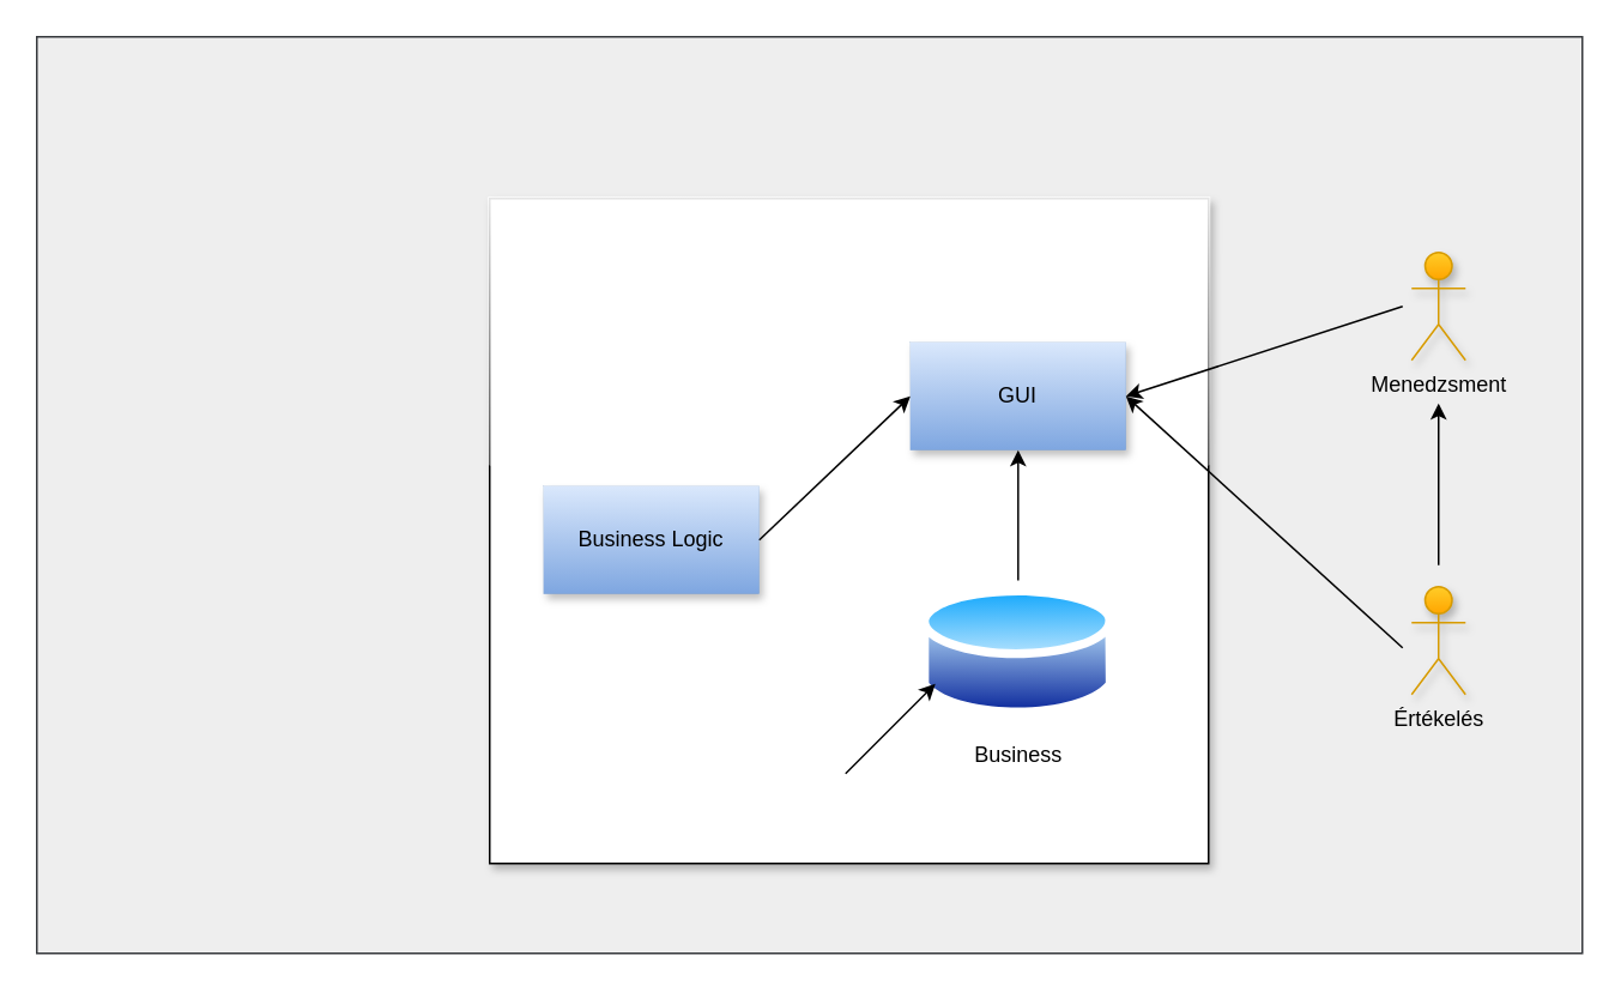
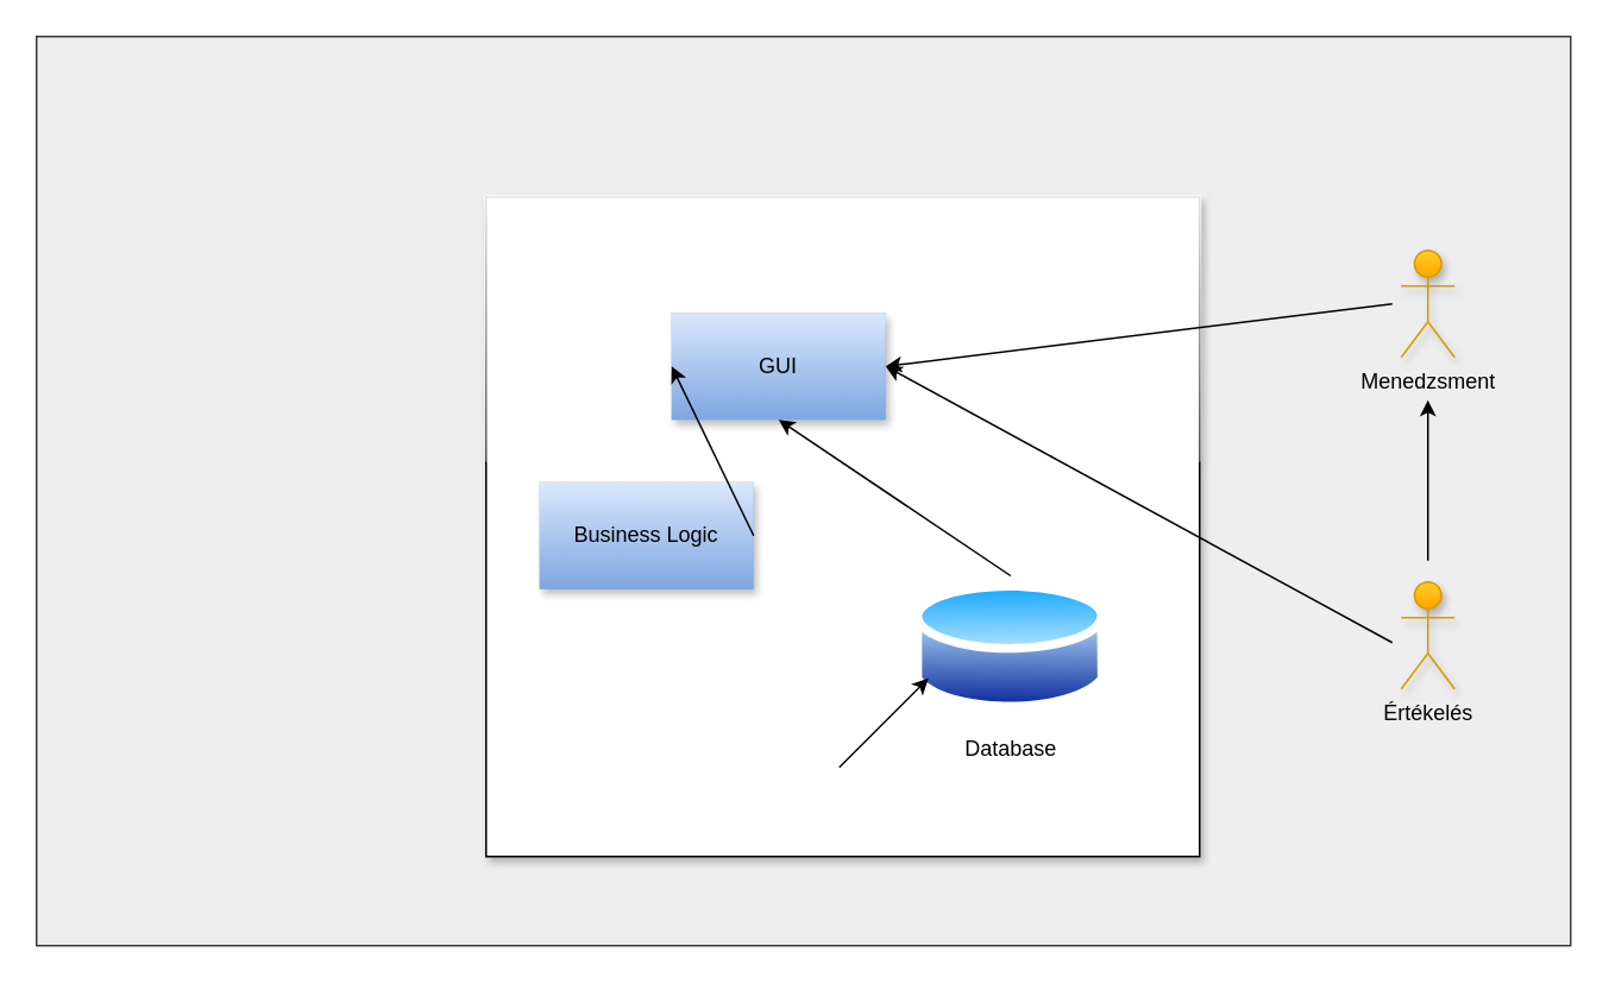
- <mxCell id="4" value="GUI" style="rounded=0;whiteSpace=wrap;html=1;fillColor=#dae8fc;gradientColor=#7ea6e0;strokeColor=#6c8ebf;strokeWidth=0;shadow=1;" parent="1" vertex="1"><mxGeometry x="506.05" y="190" width="120" height="60" as="geometry" /></mxCell>
+ <mxCell id="4" value="GUI" style="rounded=0;whiteSpace=wrap;html=1;fillColor=#dae8fc;gradientColor=#7ea6e0;strokeColor=#6c8ebf;strokeWidth=0;shadow=1;" parent="1" vertex="1"><mxGeometry x="376.05" y="175" width="120" height="60" as="geometry" /></mxCell>
- <mxCell id="5" value="Business Logic" style="rounded=0;whiteSpace=wrap;html=1;fillColor=#dae8fc;gradientColor=#7ea6e0;strokeColor=#6c8ebf;strokeWidth=0;shadow=1;" parent="1" vertex="1"><mxGeometry x="302" y="270" width="120" height="60" as="geometry" /></mxCell>
+ <mxCell id="5" value="Business Logic" style="rounded=0;whiteSpace=wrap;html=1;fillColor=#dae8fc;gradientColor=#7ea6e0;strokeColor=#6c8ebf;strokeWidth=0;shadow=1;dashed=1;" parent="1" vertex="1"><mxGeometry x="302" y="270" width="120" height="60" as="geometry" /></mxCell>
- <mxCell id="6" value="Business" style="aspect=fixed;perimeter=ellipsePerimeter;html=1;align=center;shadow=0;dashed=0;spacingTop=3;image;image=img/lib/active_directory/database.svg;" vertex="1" parent="1"><mxGeometry x="512" y="322.5" width="108.11" height="80" as="geometry" /></mxCell>
+ <mxCell id="6" value="Database" style="aspect=fixed;perimeter=ellipsePerimeter;html=1;align=center;shadow=0;dashed=0;spacingTop=3;image;image=img/lib/active_directory/database.svg;" vertex="1" parent="1"><mxGeometry x="512" y="322.5" width="108.11" height="80" as="geometry" /></mxCell>
